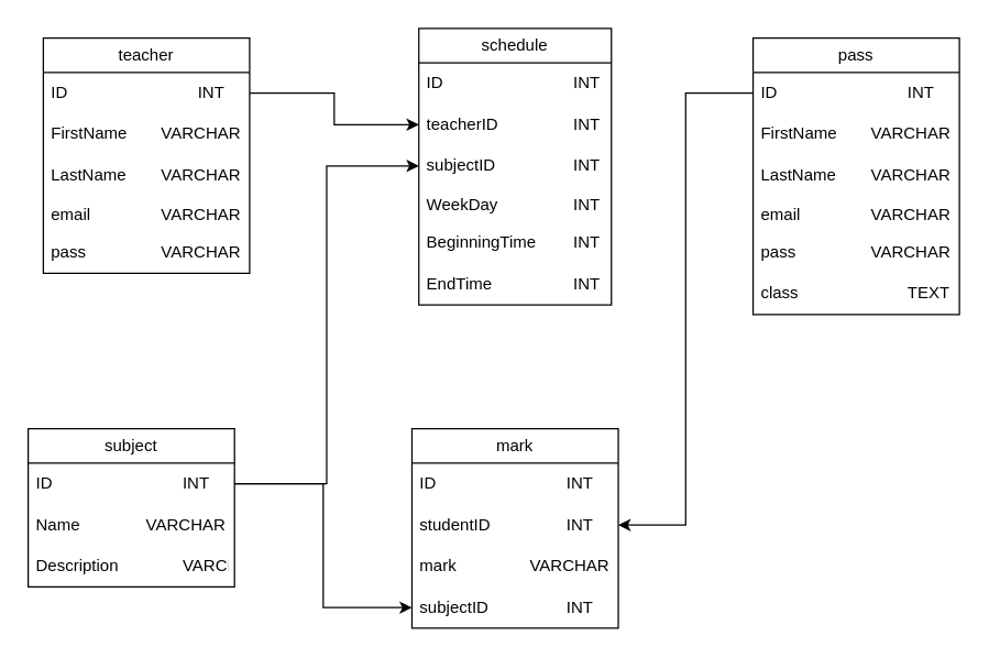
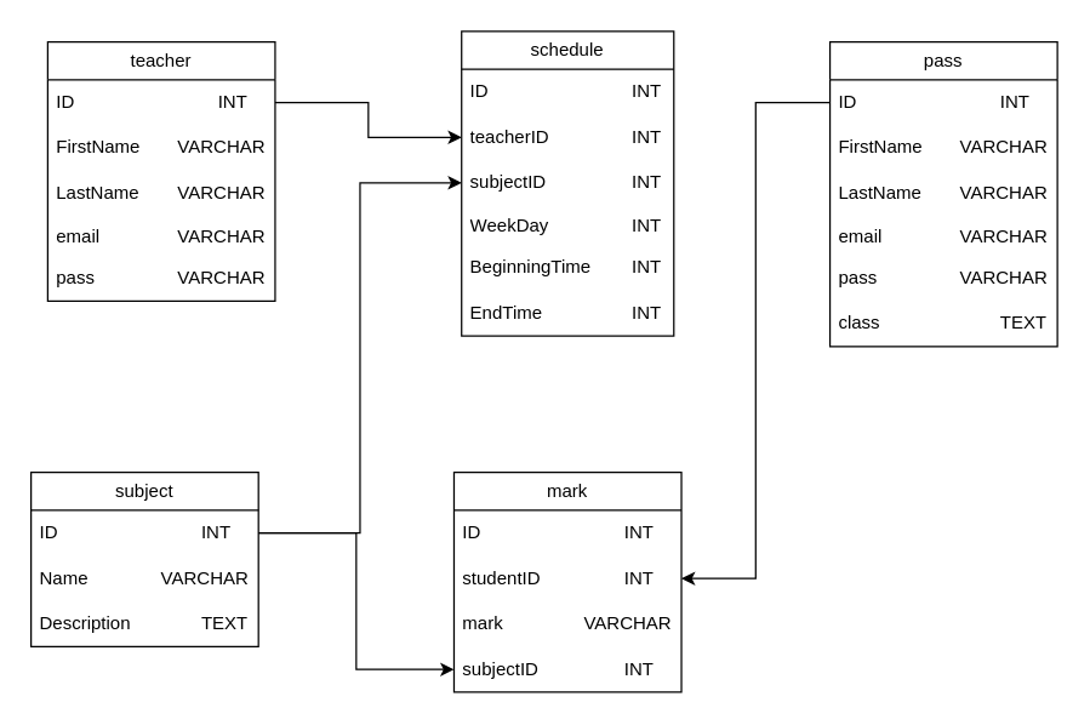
- <mxCell id="25" value="Description&lt;span style=&quot;white-space: pre;&quot;&gt;&#09;&lt;span style=&quot;white-space: pre;&quot;&gt;&#09;&lt;/span&gt;VARCHAR&lt;/span&gt;" style="text;strokeColor=none;fillColor=none;align=left;verticalAlign=middle;spacingLeft=4;spacingRight=4;overflow=hidden;points=[[0,0.5],[1,0.5]];portConstraint=eastwest;rotatable=0;whiteSpace=wrap;html=1;" parent="22" vertex="1"><mxGeometry y="85" width="150" height="30" as="geometry" /></mxCell>
+ <mxCell id="25" value="Description&lt;span style=&quot;white-space: pre;&quot;&gt;&#09;&lt;span style=&quot;white-space: pre;&quot;&gt;&#09;&lt;/span&gt;TEXT&lt;/span&gt;" style="text;strokeColor=none;fillColor=none;align=left;verticalAlign=middle;spacingLeft=4;spacingRight=4;overflow=hidden;points=[[0,0.5],[1,0.5]];portConstraint=eastwest;rotatable=0;whiteSpace=wrap;html=1;" parent="22" vertex="1"><mxGeometry y="85" width="150" height="30" as="geometry" /></mxCell>
